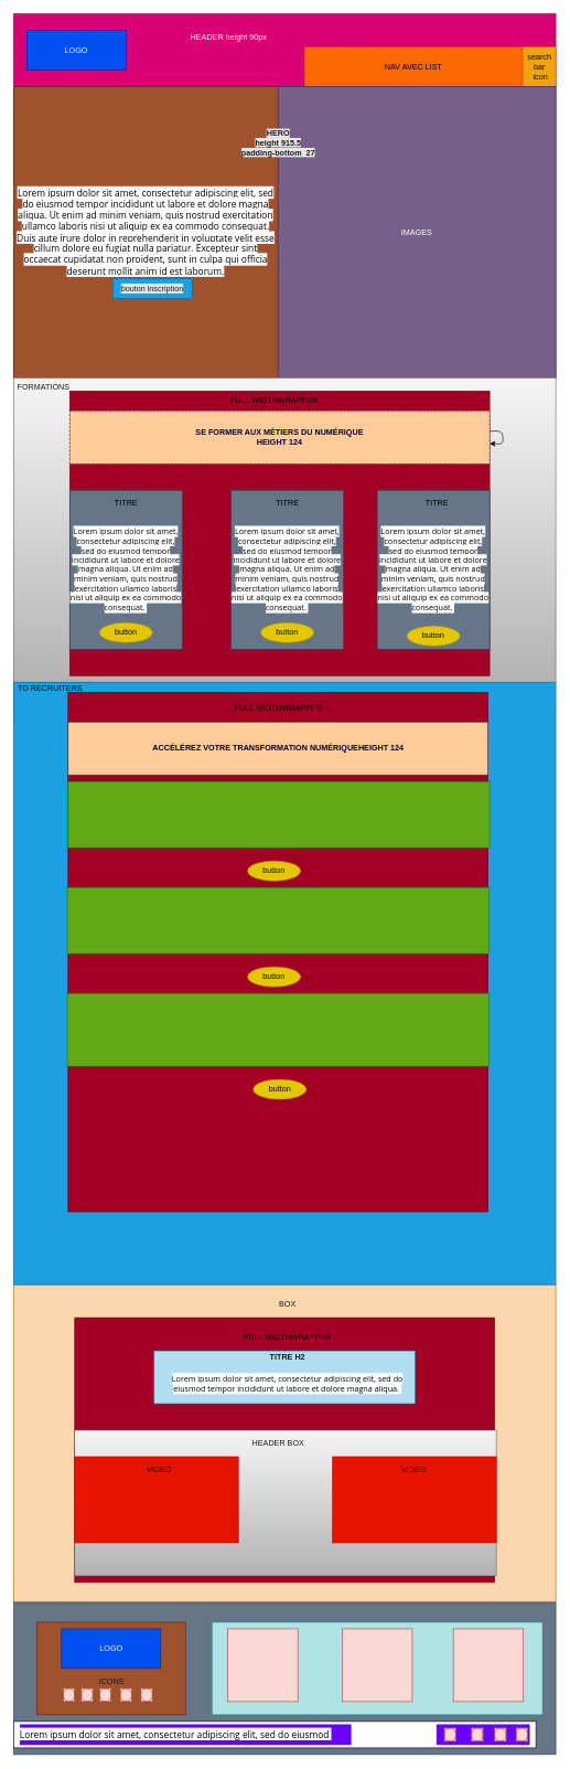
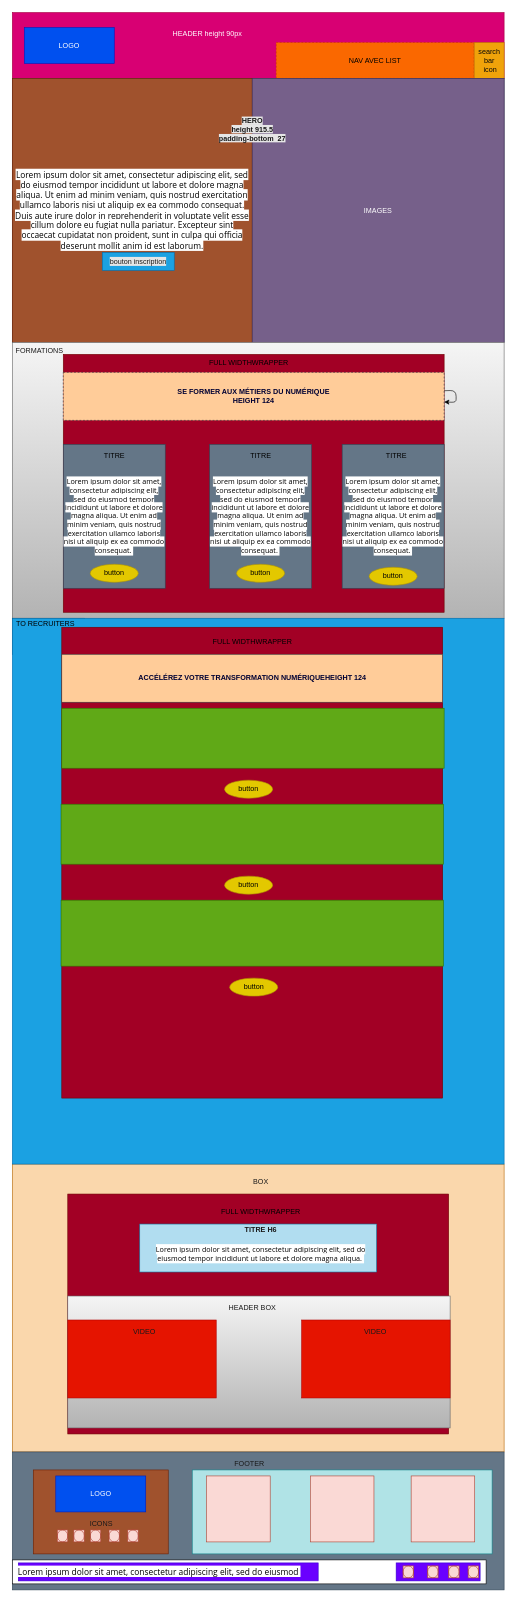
- <mxCell id="47" value="&lt;b&gt;TITRE H2&lt;/b&gt;" style="text;html=1;resizable=0;autosize=1;align=center;verticalAlign=middle;points=[];fillColor=none;strokeColor=none;rounded=0;fontColor=#1A1A1A;" vertex="1" parent="1"><mxGeometry x="399" y="2040" width="70" height="20" as="geometry" /></mxCell>
+ <mxCell id="47" value="&lt;b&gt;TITRE H6&lt;/b&gt;" style="text;html=1;resizable=0;autosize=1;align=center;verticalAlign=middle;points=[];fillColor=none;strokeColor=none;rounded=0;fontColor=#1A1A1A;" vertex="1" parent="1"><mxGeometry x="399" y="2040" width="70" height="20" as="geometry" /></mxCell>
+ <mxCell id="56" value="FOOTER" style="text;html=1;resizable=0;autosize=1;align=center;verticalAlign=middle;points=[];fillColor=none;strokeColor=none;rounded=0;fontColor=#1A1A1A;" vertex="1" parent="1"><mxGeometry x="380" y="2430" width="70" height="20" as="geometry" /></mxCell>
